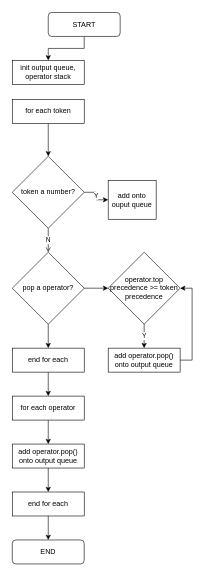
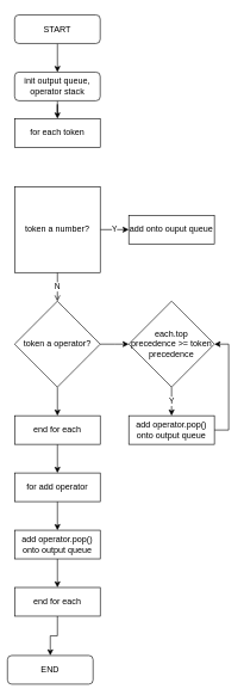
- <mxCell id="3" value="START" style="rounded=1;whiteSpace=wrap;html=1;" vertex="1" parent="1"><mxGeometry x="80" y="20" width="120" height="40" as="geometry" /></mxCell>
+ <mxCell id="3" value="START" style="rounded=1;whiteSpace=wrap;html=1;" vertex="1" parent="1"><mxGeometry x="20" y="20" width="120" height="40" as="geometry" /></mxCell>
- <mxCell id="5" value="init output queue, operator stack" style="rounded=0;whiteSpace=wrap;html=1;" vertex="1" parent="1"><mxGeometry x="20" y="100" width="120" height="40" as="geometry" /></mxCell>
+ <mxCell id="5" value="init output queue, operator stack" style="whiteSpace=wrap;html=1;rounded=1;" vertex="1" parent="1"><mxGeometry x="20" y="100" width="120" height="40" as="geometry" /></mxCell>
+ <mxCell id="4" value="" style="edgeStyle=orthogonalEdgeStyle;rounded=0;orthogonalLoop=1;jettySize=auto;html=1;" edge="1" parent="1" source="5" target="7"><mxGeometry relative="1" as="geometry" /></mxCell>
- <mxCell id="6" value="" style="edgeStyle=orthogonalEdgeStyle;rounded=0;orthogonalLoop=1;jettySize=auto;html=1;" edge="1" parent="1" source="7" target="10"><mxGeometry relative="1" as="geometry" /></mxCell>
- <mxCell id="10" value="token a number?" style="rhombus;whiteSpace=wrap;html=1;" vertex="1" parent="1"><mxGeometry x="20" y="260" width="120" height="120" as="geometry" /></mxCell>
+ <mxCell id="10" value="token a number?" style="whiteSpace=wrap;html=1;rounded=0;" vertex="1" parent="1"><mxGeometry x="20" y="260" width="120" height="120" as="geometry" /></mxCell>
- <mxCell id="11" value="add onto ouput queue" style="rounded=0;whiteSpace=wrap;html=1;" vertex="1" parent="1"><mxGeometry x="180" y="300" width="80" height="65" as="geometry" /></mxCell>
+ <mxCell id="11" value="add onto ouput queue" style="rounded=0;whiteSpace=wrap;html=1;" vertex="1" parent="1"><mxGeometry x="180" y="300" width="120" height="40" as="geometry" /></mxCell>
- <mxCell id="14" value="pop a operator?" style="rhombus;whiteSpace=wrap;html=1;" vertex="1" parent="1"><mxGeometry x="20" y="420" width="120" height="120" as="geometry" /></mxCell>
+ <mxCell id="14" value="token a operator?" style="rhombus;whiteSpace=wrap;html=1;" vertex="1" parent="1"><mxGeometry x="20" y="420" width="120" height="120" as="geometry" /></mxCell>
- <mxCell id="16" value="operator.top&lt;div&gt;precedence &amp;gt;= token&lt;/div&gt;&lt;div&gt;precedence&lt;/div&gt;" style="rhombus;whiteSpace=wrap;html=1;" vertex="1" parent="1"><mxGeometry x="180" y="420" width="120" height="120" as="geometry" /></mxCell>
+ <mxCell id="16" value="each.top&lt;div&gt;precedence &amp;gt;= token&lt;/div&gt;&lt;div&gt;precedence&lt;/div&gt;" style="rhombus;whiteSpace=wrap;html=1;" vertex="1" parent="1"><mxGeometry x="180" y="420" width="120" height="120" as="geometry" /></mxCell>
- <mxCell id="22" value="for each operator" style="rounded=0;whiteSpace=wrap;html=1;" vertex="1" parent="1"><mxGeometry x="20" y="660" width="120" height="40" as="geometry" /></mxCell>
+ <mxCell id="22" value="for add operator" style="rounded=0;whiteSpace=wrap;html=1;" vertex="1" parent="1"><mxGeometry x="20" y="660" width="120" height="40" as="geometry" /></mxCell>
- <mxCell id="27" value="END" style="rounded=1;whiteSpace=wrap;html=1;" vertex="1" parent="1"><mxGeometry x="20" y="900" width="120" height="40" as="geometry" /></mxCell>
+ <mxCell id="27" value="END" style="rounded=1;whiteSpace=wrap;html=1;" vertex="1" parent="1"><mxGeometry x="10" y="915" width="120" height="40" as="geometry" /></mxCell>
